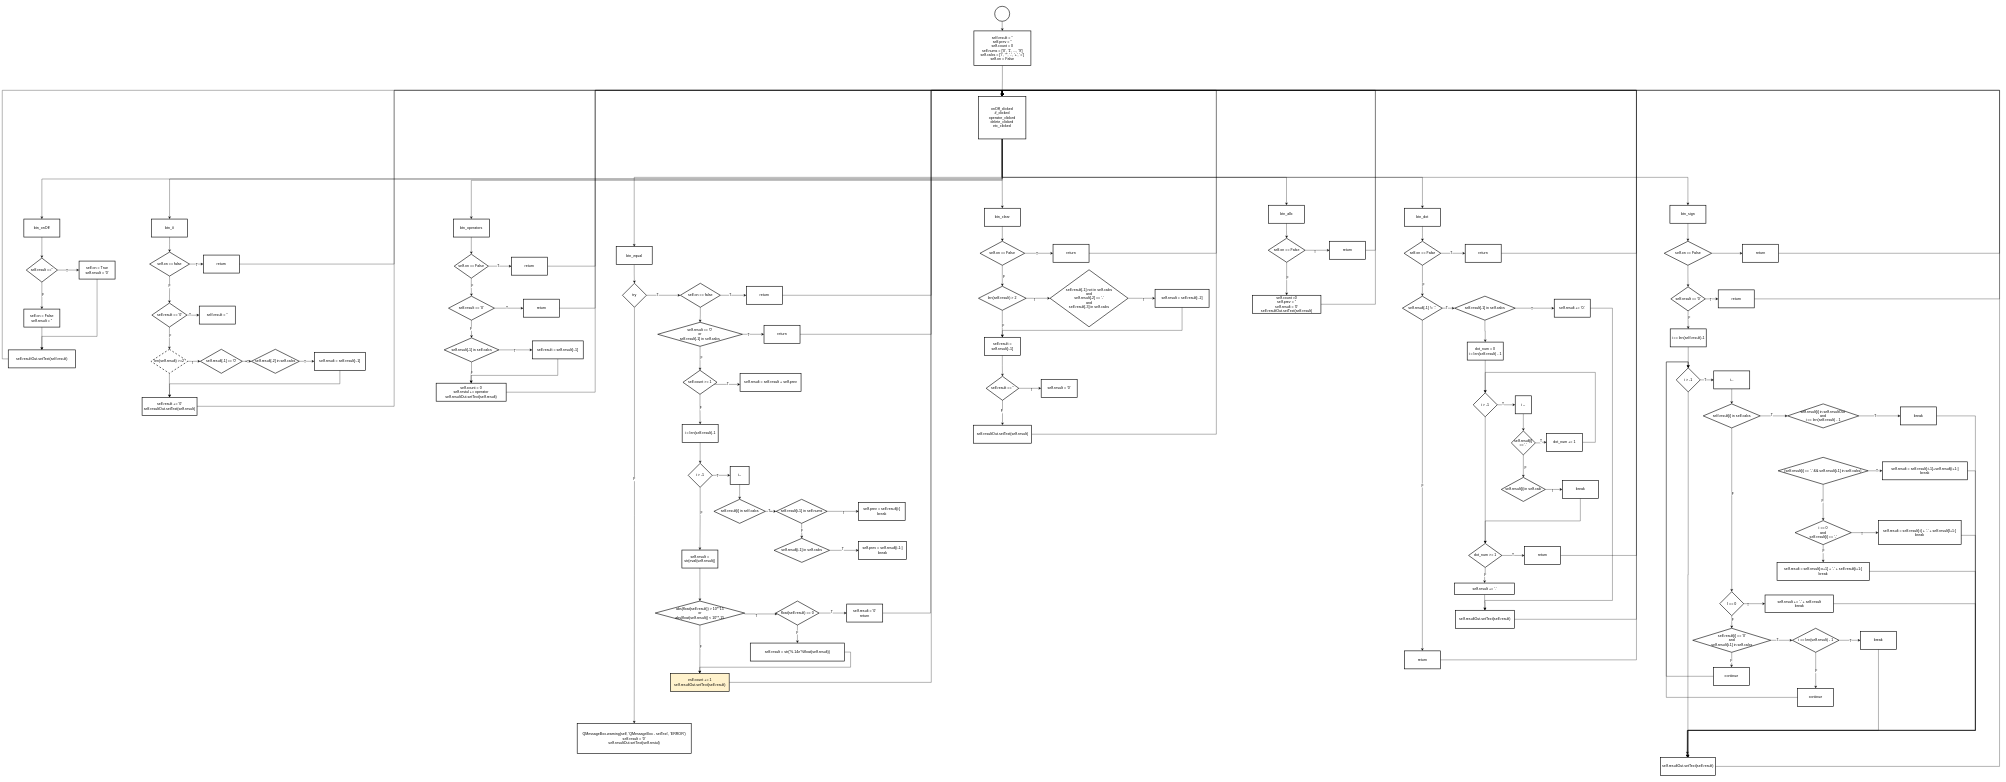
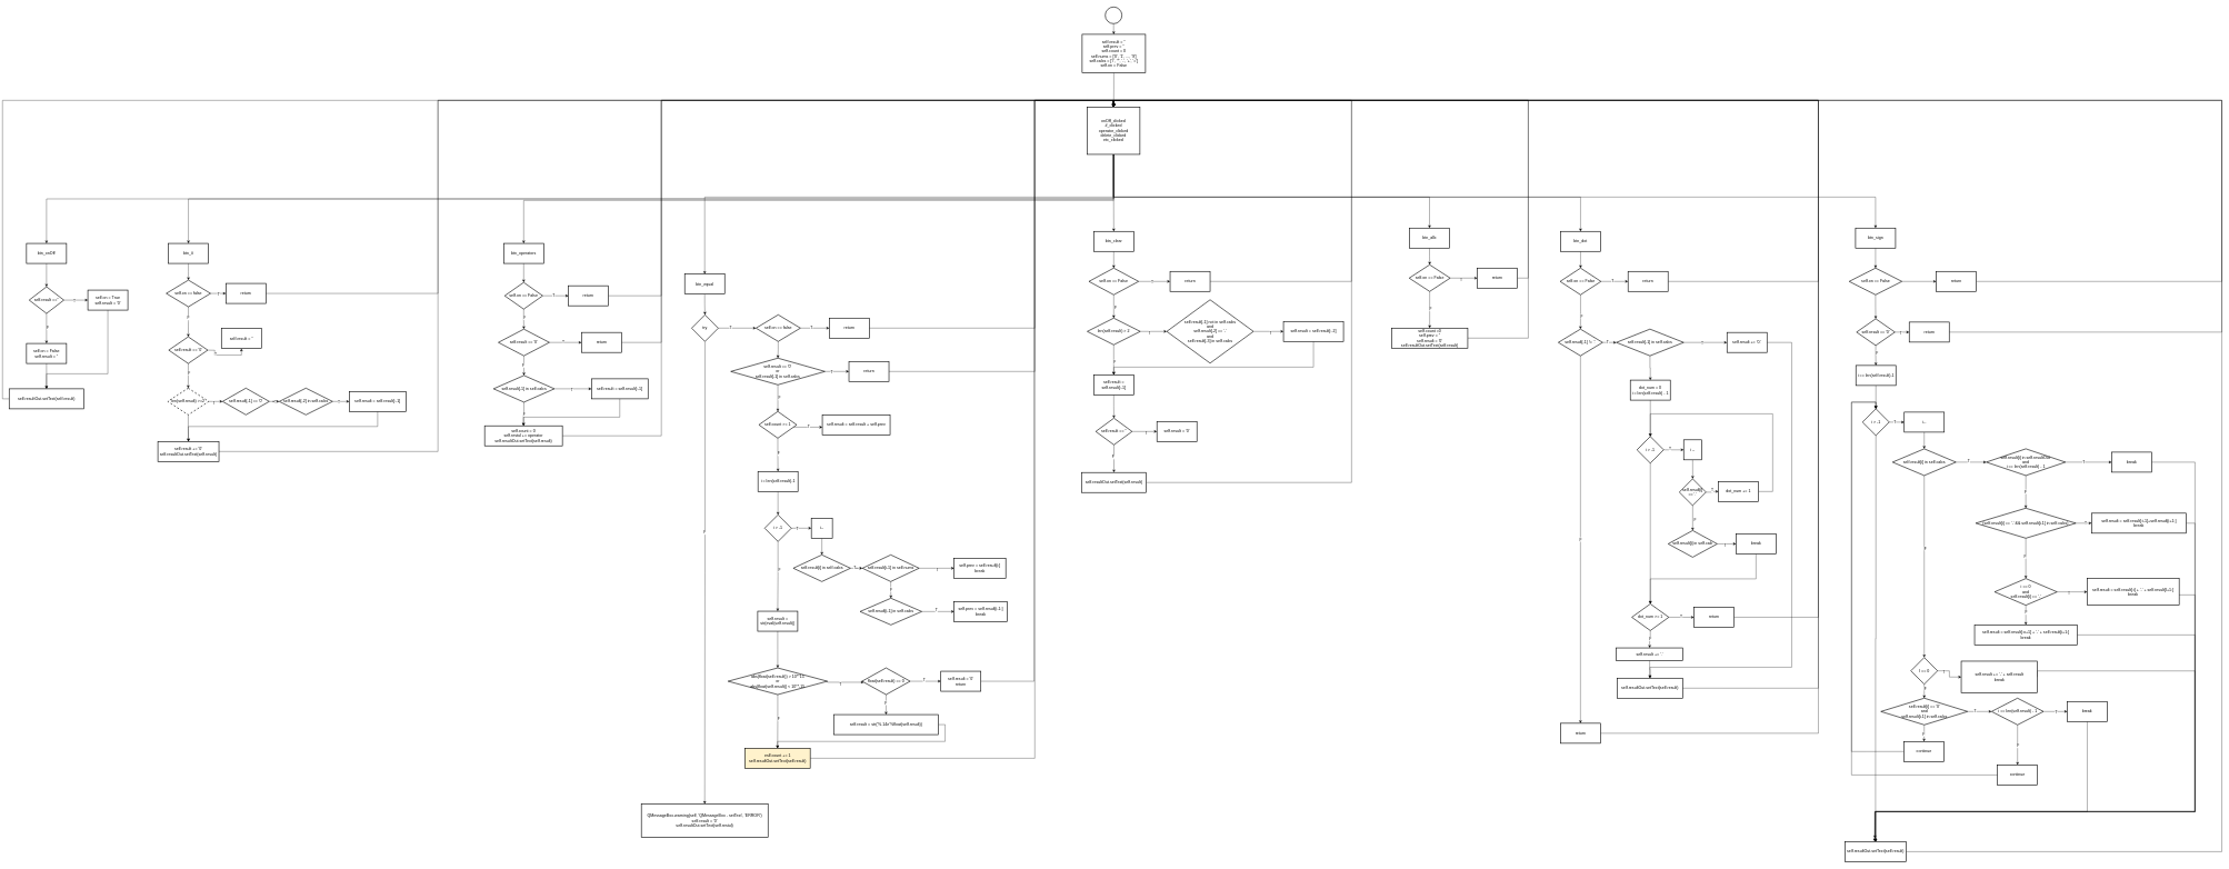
- <mxCell id="40" value="self.result = ''" style="whiteSpace=wrap;html=1;strokeWidth=2;" parent="1" vertex="1"><mxGeometry x="656.56" y="1019" width="120" height="60" as="geometry" /></mxCell>
+ <mxCell id="40" value="self.result = ''" style="whiteSpace=wrap;html=1;strokeWidth=2;" parent="1" vertex="1"><mxGeometry x="656.56" y="984" width="120" height="60" as="geometry" /></mxCell>
+ <mxCell id="298" style="edgeStyle=orthogonalEdgeStyle;rounded=0;orthogonalLoop=1;jettySize=auto;html=1;exitX=0.5;exitY=1;exitDx=0;exitDy=0;entryX=0.5;entryY=0;entryDx=0;entryDy=0;" edge="1" parent="1" source="302" target="58"><mxGeometry relative="1" as="geometry" /></mxCell>
+ <mxCell id="299" value="F" style="edgeLabel;html=1;align=center;verticalAlign=middle;resizable=0;points=[];" vertex="1" connectable="0" parent="298"><mxGeometry x="-0.031" y="-1" relative="1" as="geometry"><mxPoint as="offset" /></mxGeometry></mxCell>
- <mxCell id="76" value="self.result += '-' + self.result&lt;div&gt;break&lt;/div&gt;" style="whiteSpace=wrap;html=1;strokeWidth=2;" parent="1" vertex="1"><mxGeometry x="5874.5" y="1981.75" width="228" height="58" as="geometry" /></mxCell>
+ <mxCell id="76" value="self.result += '-' + self.result&lt;div&gt;break&lt;/div&gt;" style="whiteSpace=wrap;html=1;strokeWidth=2;" parent="1" vertex="1"><mxGeometry x="5874.5" y="1981.75" width="228" height="95" as="geometry" /></mxCell>
